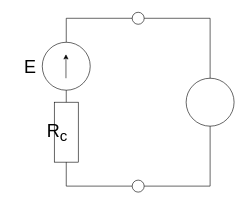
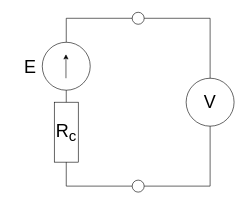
+ <mxCell id="18" value="V" style="text;html=1;strokeColor=none;fillColor=none;align=center;verticalAlign=middle;whiteSpace=wrap;rounded=0;fontSize=30;" vertex="1" parent="1"><mxGeometry x="320" y="155" width="60" height="30" as="geometry" /></mxCell>
- <mxCell id="20" value="R&lt;sub&gt;c&lt;/sub&gt;" style="text;html=1;strokeColor=none;fillColor=none;align=center;verticalAlign=middle;whiteSpace=wrap;rounded=0;fontSize=30;" vertex="1" parent="1"><mxGeometry x="65" y="205" width="60" height="30" as="geometry" /></mxCell>
+ <mxCell id="20" value="R&lt;sub&gt;c&lt;/sub&gt;" style="text;html=1;strokeColor=none;fillColor=none;align=center;verticalAlign=middle;whiteSpace=wrap;rounded=0;fontSize=30;" vertex="1" parent="1"><mxGeometry x="80" y="205" width="60" height="30" as="geometry" /></mxCell>
